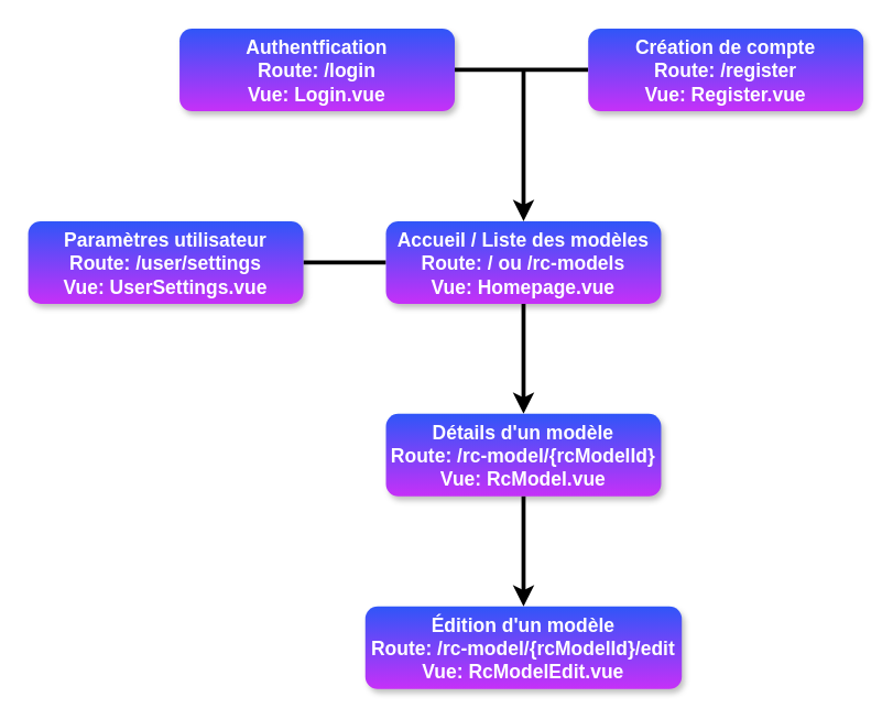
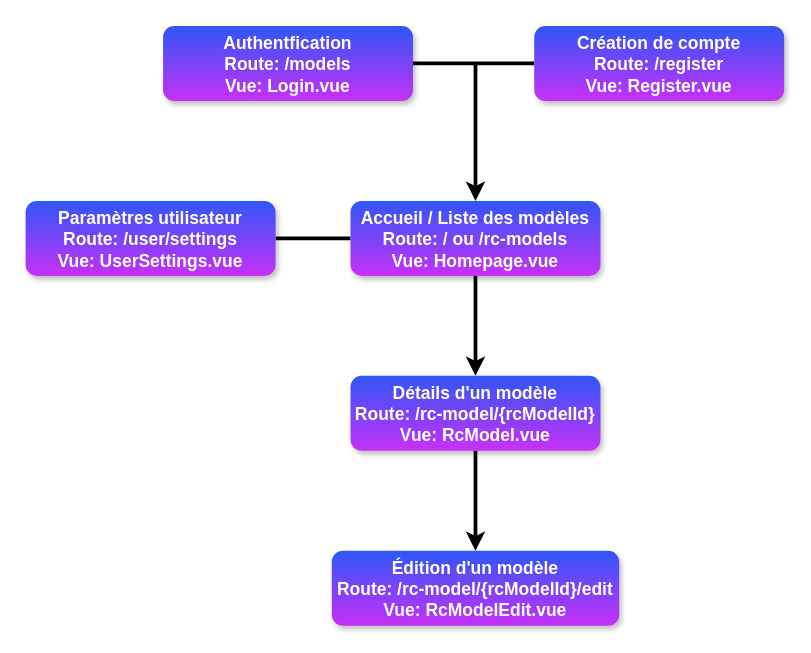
- <mxCell id="3" value="Authentfication&#10;Route: /login&#10;Vue: Login.vue" style="rounded=1;fillColor=#2F56F8;strokeColor=none;shadow=1;gradientColor=#C630F8;fontStyle=1;fontColor=#FFFFFF;fontSize=14;" parent="1" vertex="1"><mxGeometry x="130" y="20" width="200" height="60" as="geometry" /></mxCell>
+ <mxCell id="3" value="Authentfication&#10;Route: /models&#10;Vue: Login.vue" style="rounded=1;fillColor=#2F56F8;strokeColor=none;shadow=1;gradientColor=#C630F8;fontStyle=1;fontColor=#FFFFFF;fontSize=14;" parent="1" vertex="1"><mxGeometry x="130" y="20" width="200" height="60" as="geometry" /></mxCell>
